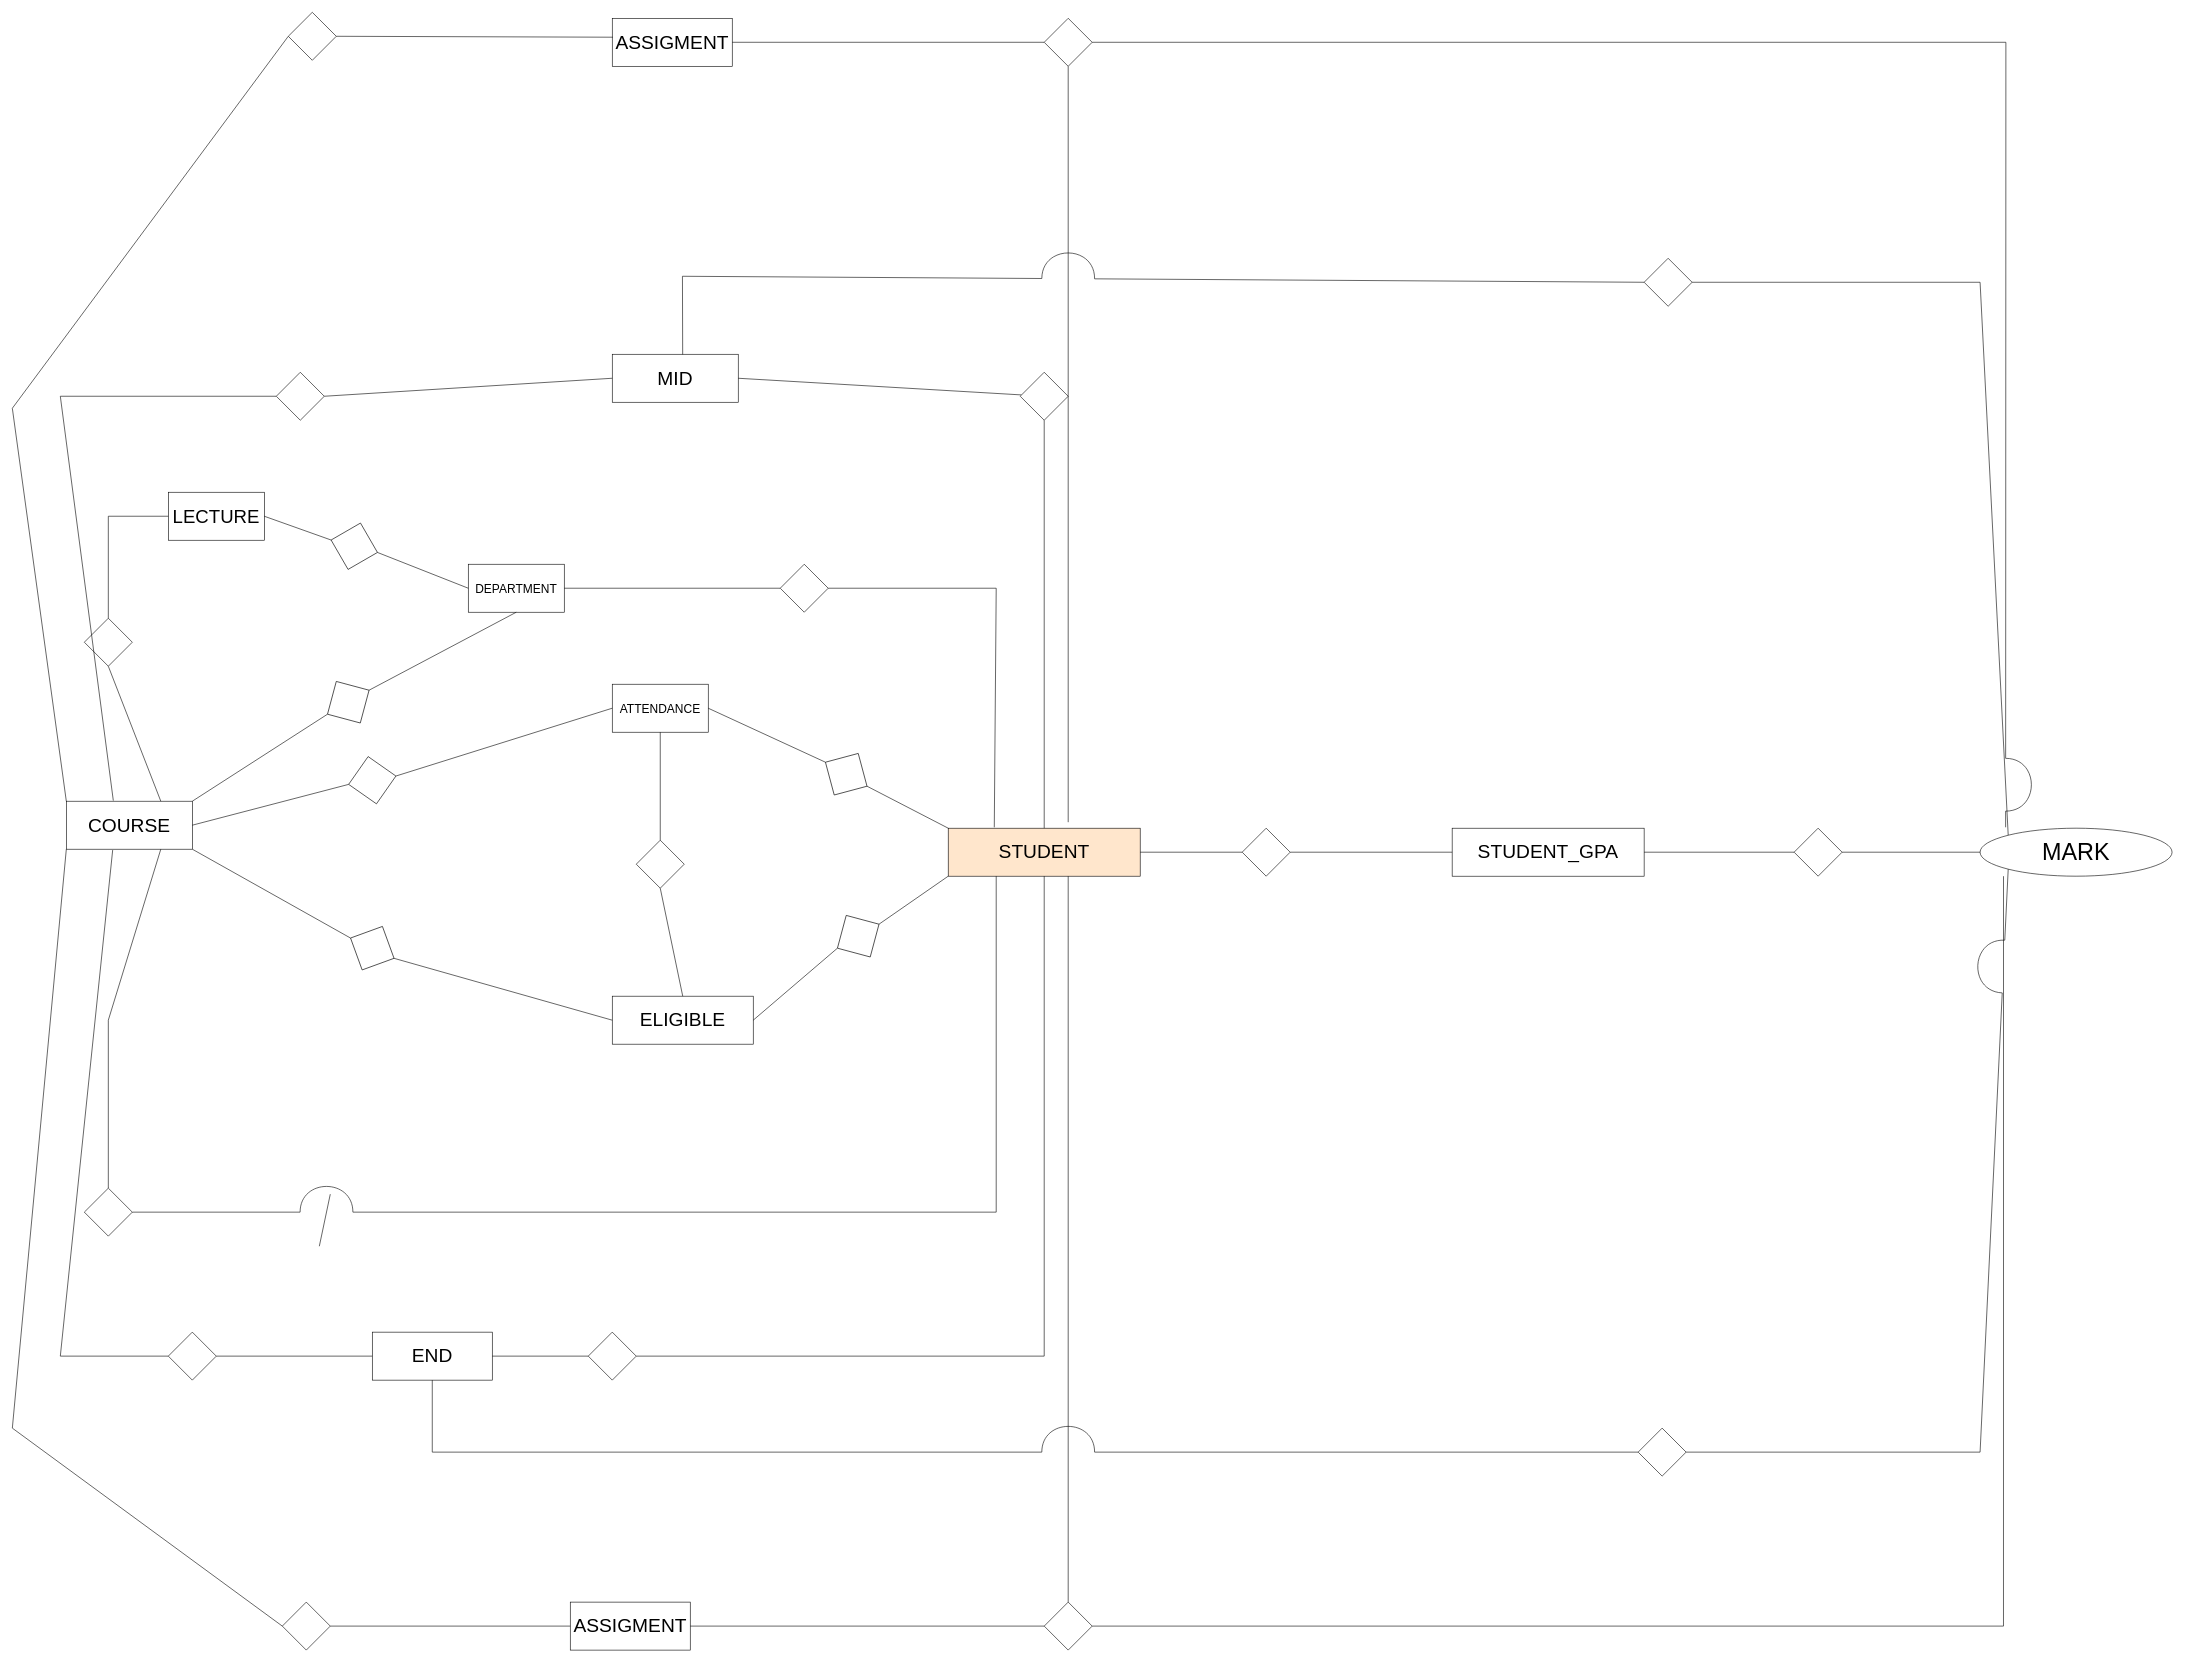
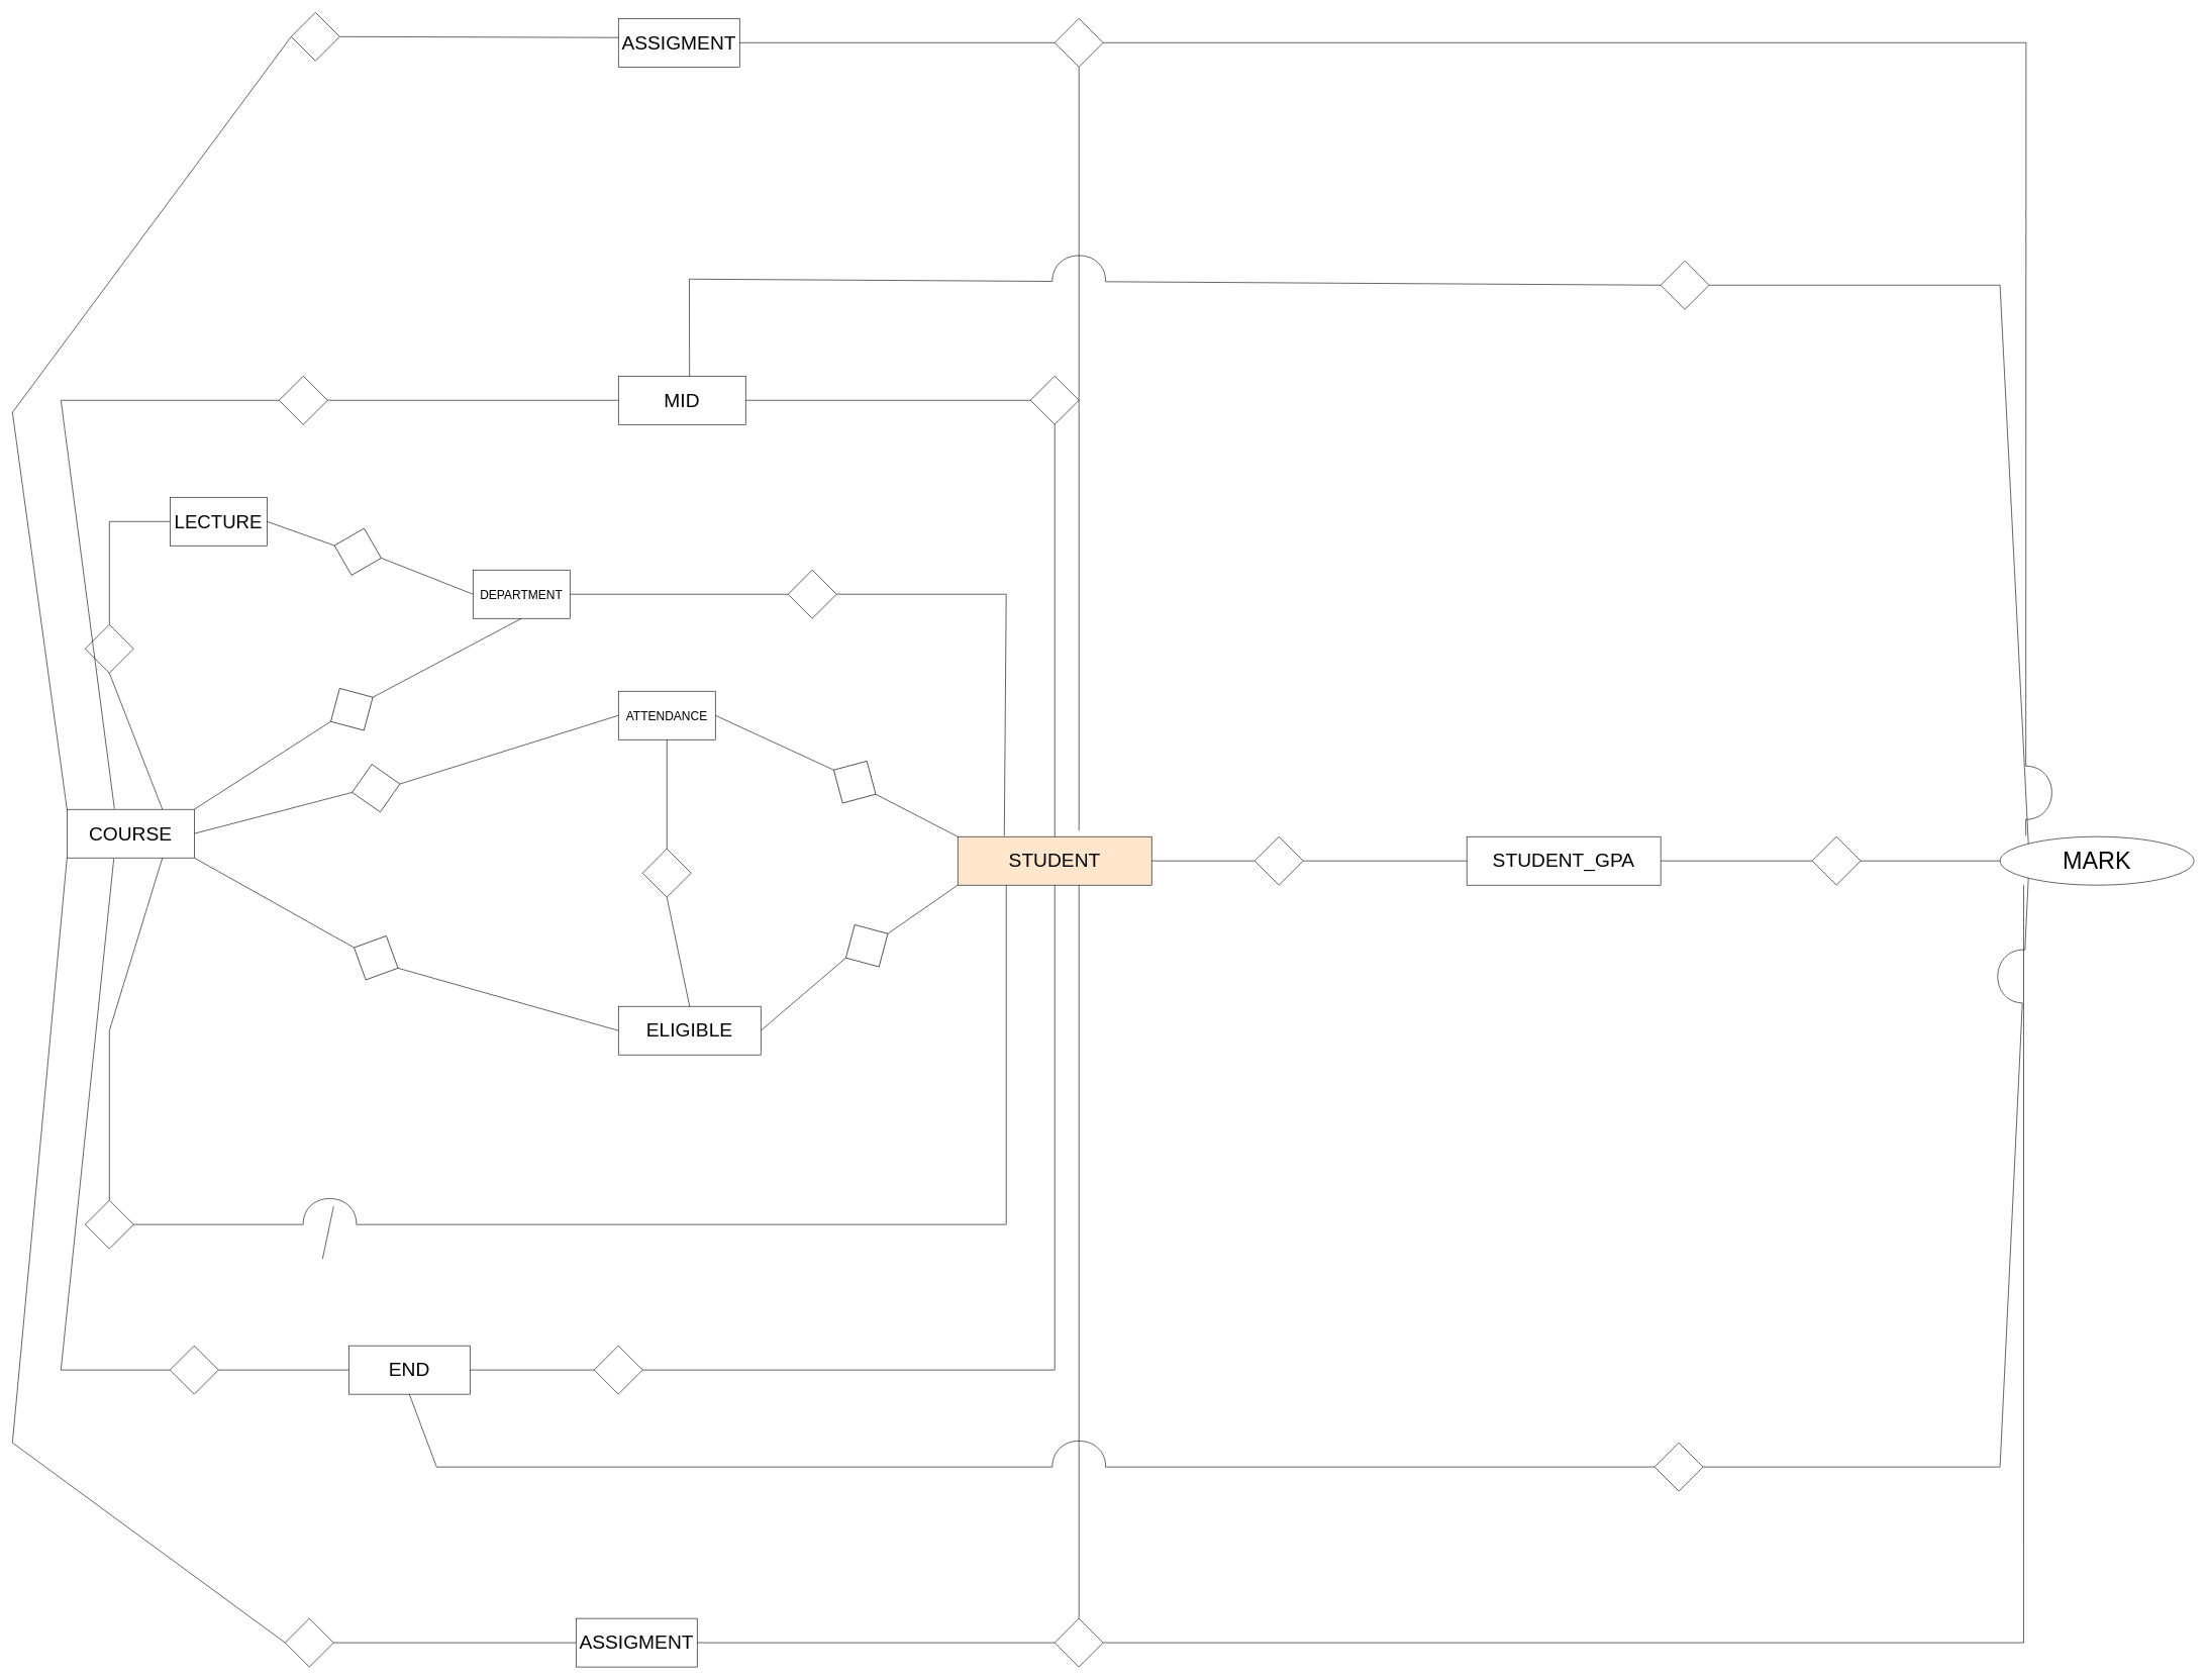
- <mxCell id="50" value="&lt;font style=&quot;font-size: 32px;&quot;&gt;MID&lt;/font&gt;" style="rounded=0;whiteSpace=wrap;html=1;" vertex="1" parent="1"><mxGeometry x="1020" y="590" width="210" height="80" as="geometry" /></mxCell>
+ <mxCell id="50" value="&lt;font style=&quot;font-size: 32px;&quot;&gt;MID&lt;/font&gt;" style="rounded=0;whiteSpace=wrap;html=1;" vertex="1" parent="1"><mxGeometry x="1020" y="620" width="210" height="80" as="geometry" /></mxCell>
- <mxCell id="43" value="&lt;font style=&quot;font-size: 32px;&quot;&gt;END&lt;/font&gt;" style="rounded=0;whiteSpace=wrap;html=1;" vertex="1" parent="1"><mxGeometry x="620" y="2220" width="200" height="80" as="geometry" /></mxCell>
+ <mxCell id="43" value="&lt;font style=&quot;font-size: 32px;&quot;&gt;END&lt;/font&gt;" style="rounded=0;whiteSpace=wrap;html=1;" vertex="1" parent="1"><mxGeometry x="575" y="2220" width="200" height="80" as="geometry" /></mxCell>
